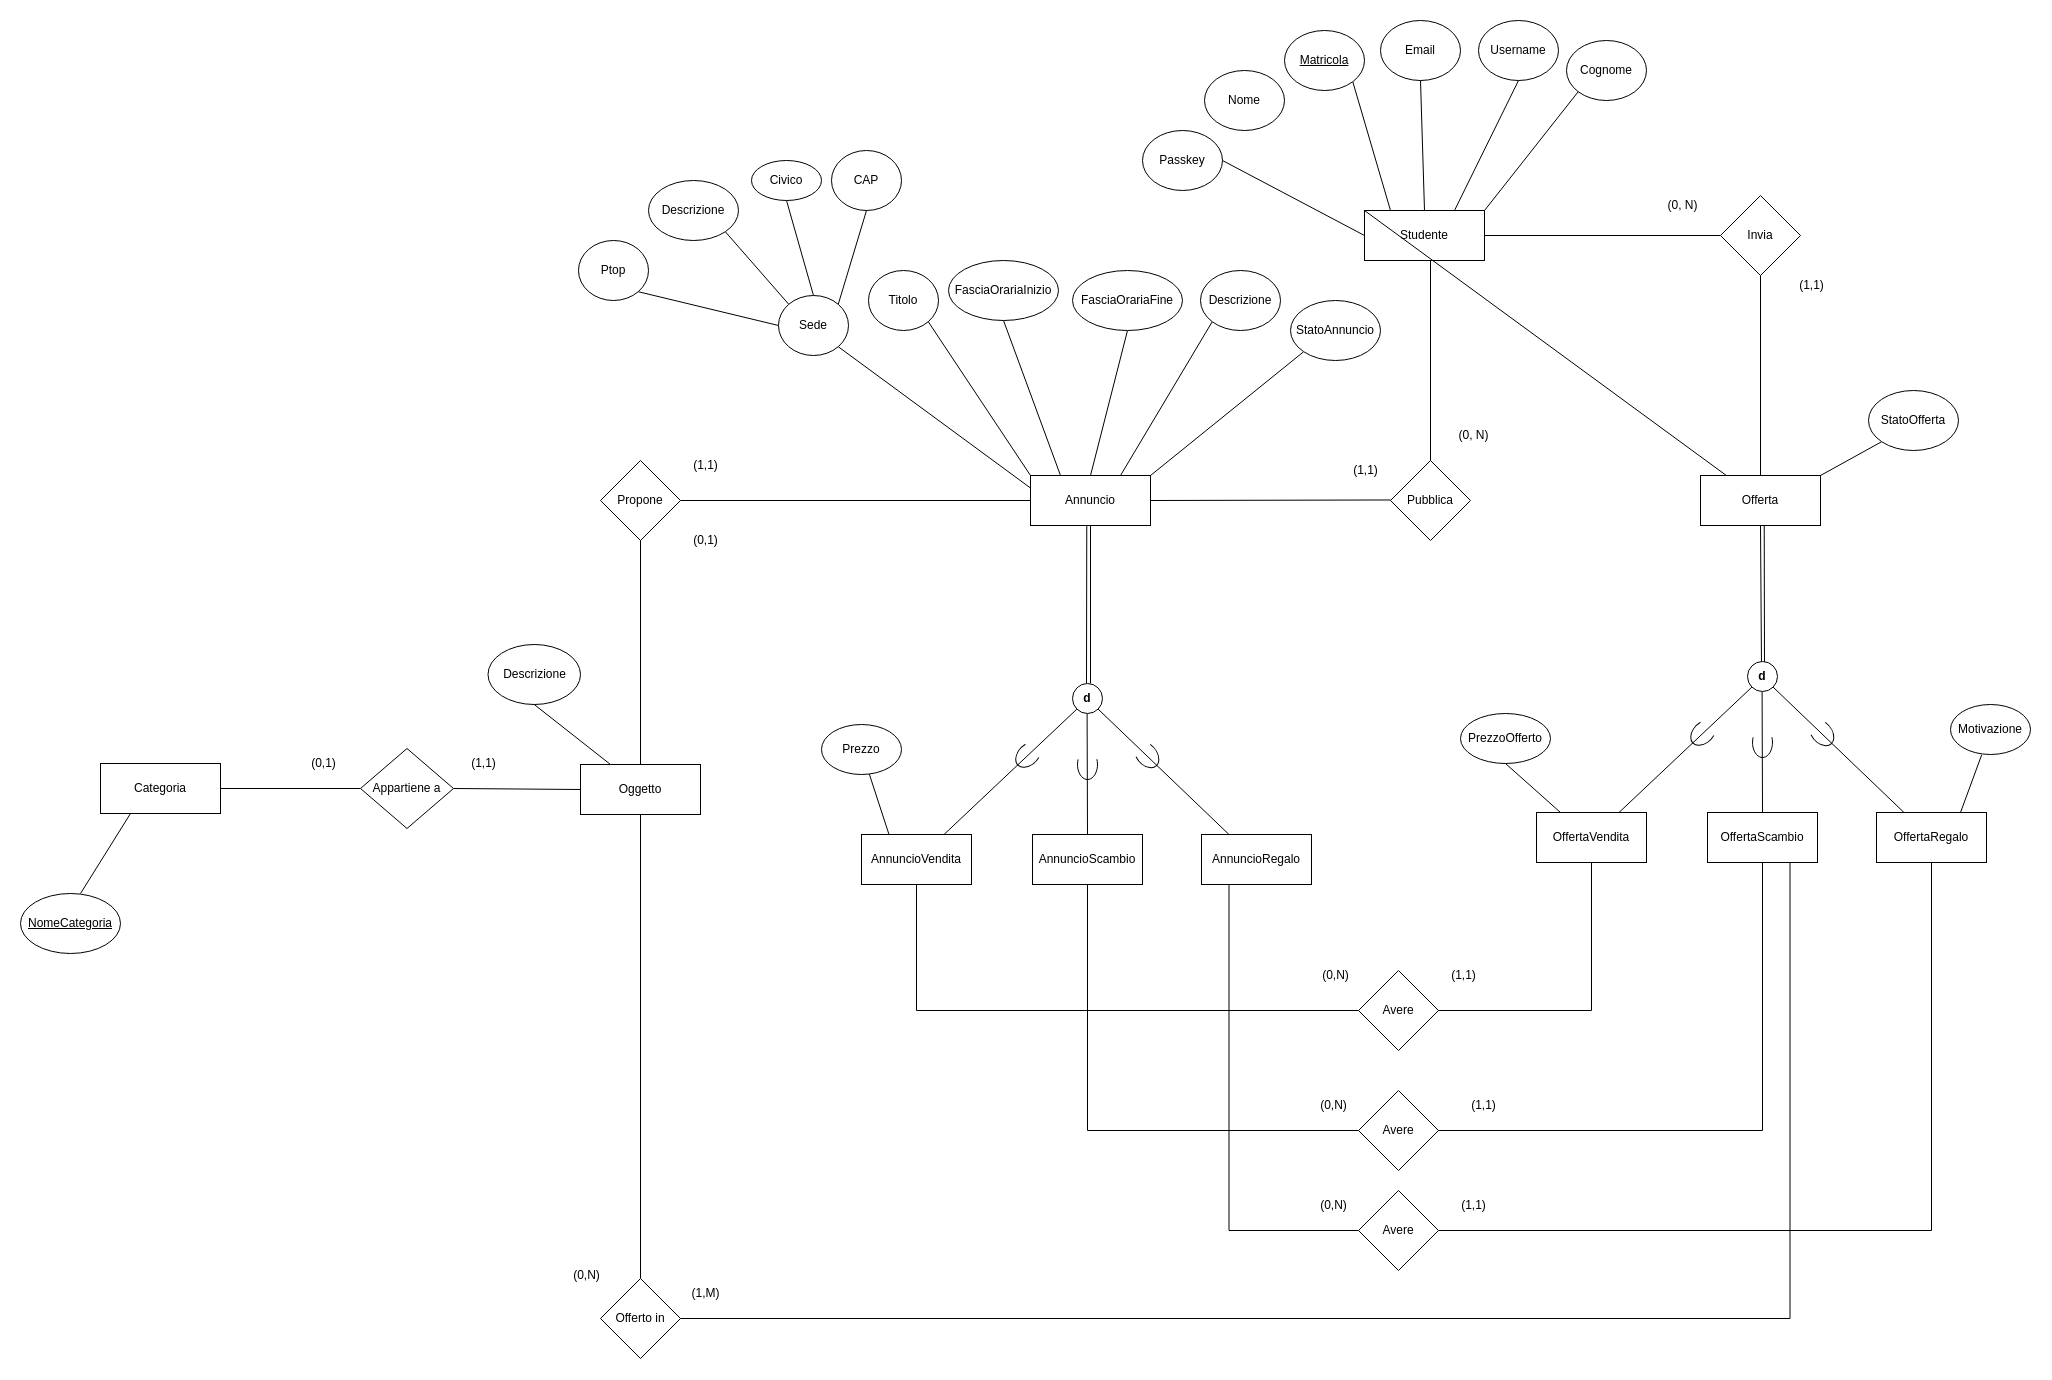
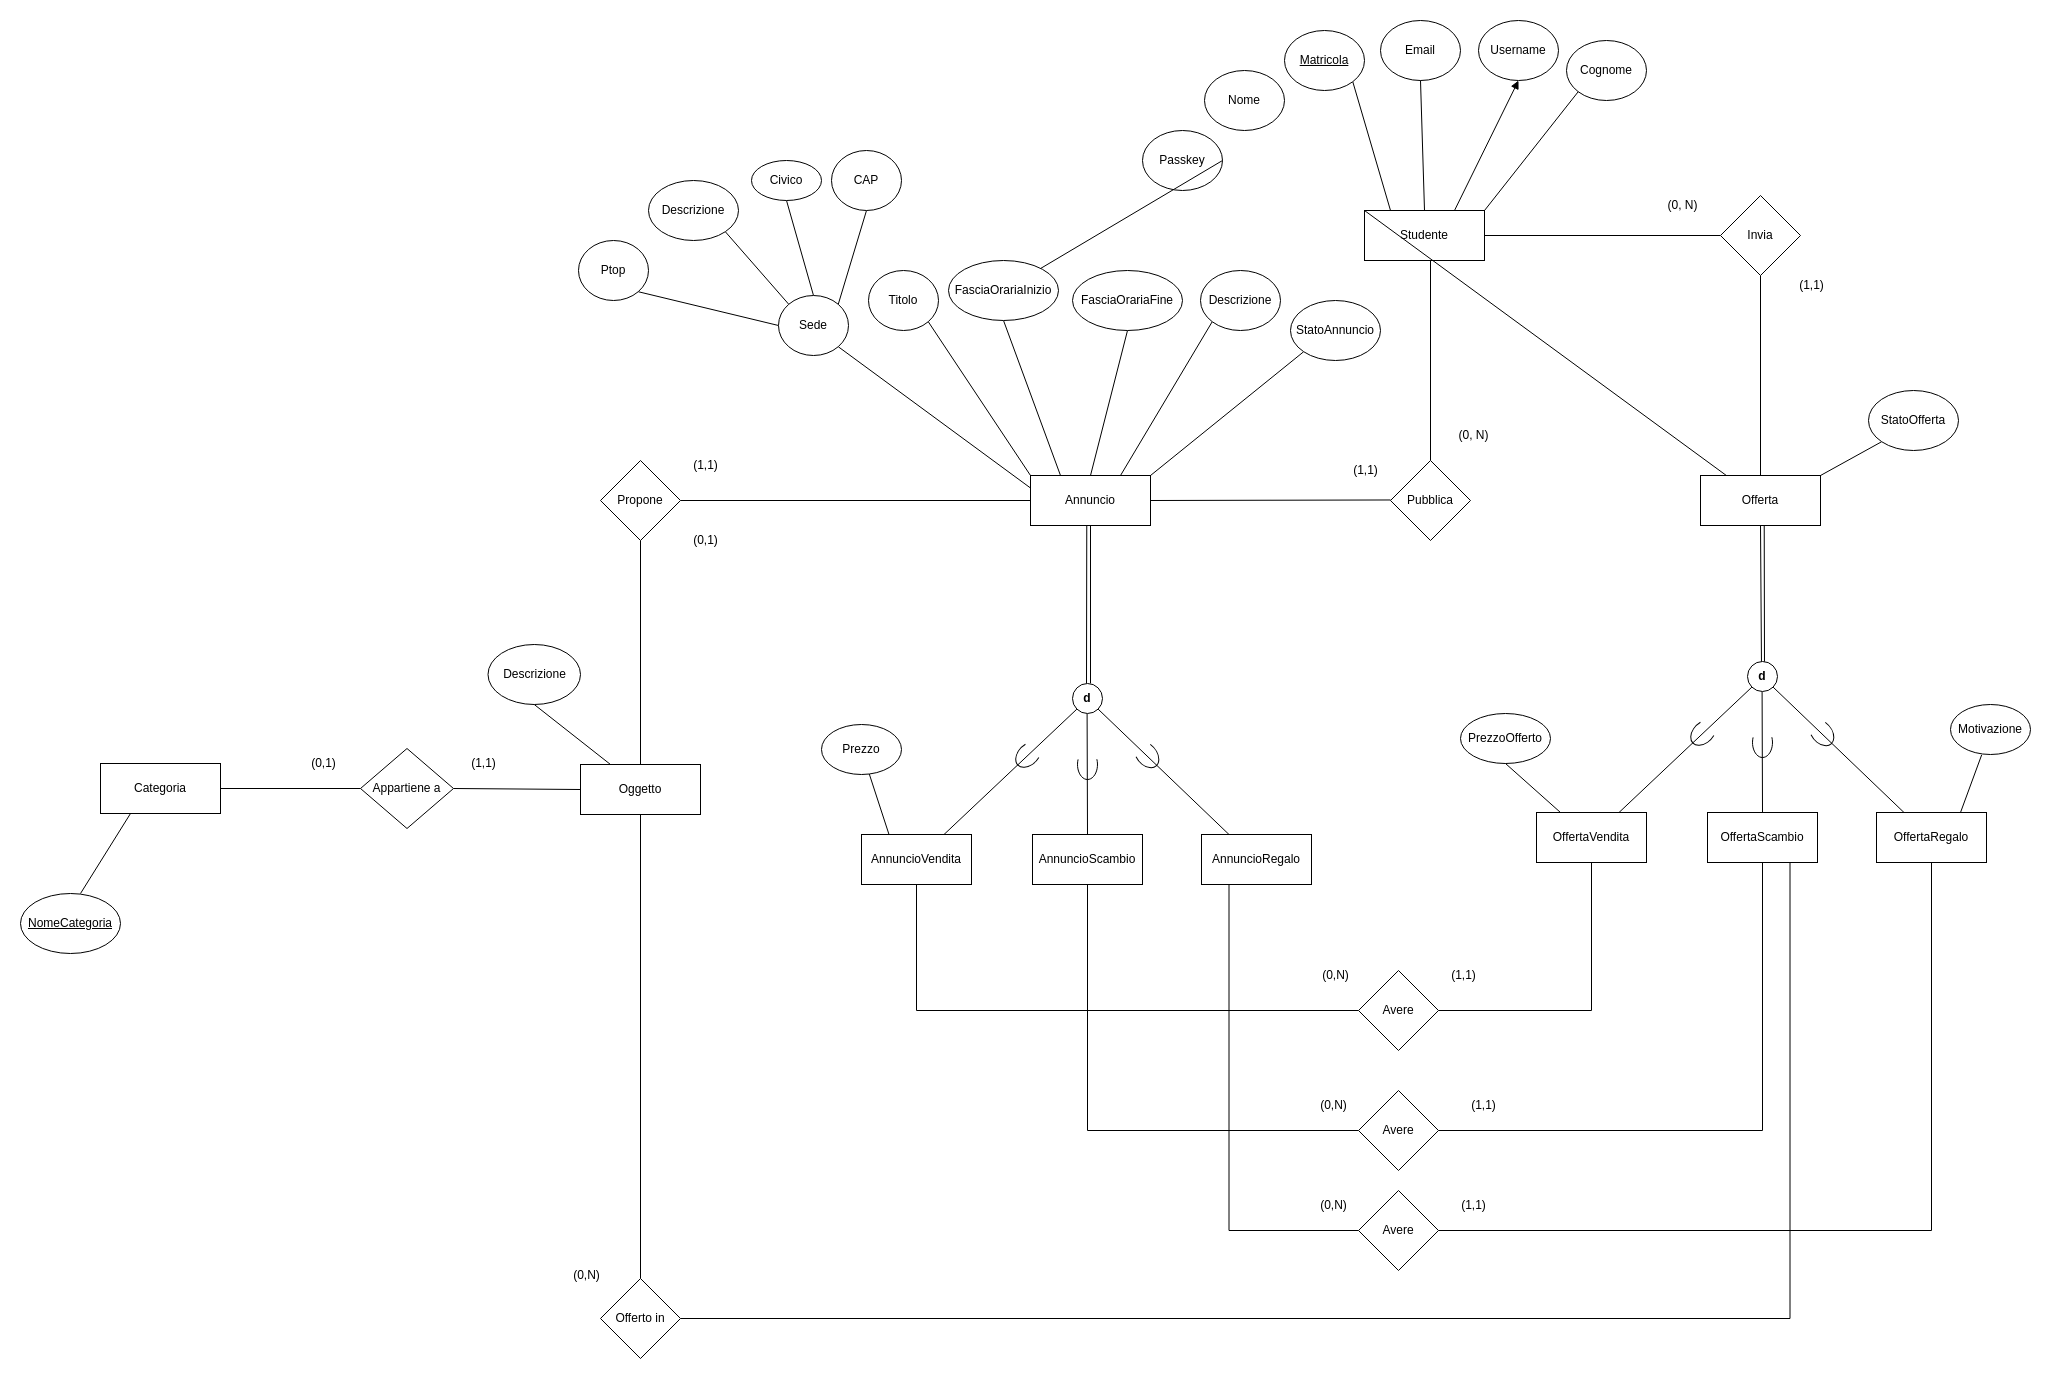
- <mxCell id="9" value="" style="endArrow=none;html=1;rounded=0;entryX=0.5;entryY=1;entryDx=0;entryDy=0;exitX=0.75;exitY=0;exitDx=0;exitDy=0;" parent="1" target="8" edge="1" source="3"><mxGeometry width="50" height="50" relative="1" as="geometry"><mxPoint x="1470" y="210" as="sourcePoint" /><mxPoint x="1476" y="170" as="targetPoint" /></mxGeometry></mxCell>
+ <mxCell id="9" value="" style="endArrow=block;html=1;rounded=0;entryX=0.5;entryY=1;entryDx=0;entryDy=0;exitX=0.75;exitY=0;exitDx=0;exitDy=0;" parent="1" target="8" edge="1" source="3"><mxGeometry width="50" height="50" relative="1" as="geometry"><mxPoint x="1470" y="210" as="sourcePoint" /><mxPoint x="1476" y="170" as="targetPoint" /></mxGeometry></mxCell>
- <mxCell id="15" value="" style="endArrow=none;html=1;rounded=0;entryX=0;entryY=0.5;entryDx=0;entryDy=0;exitX=1;exitY=0.5;exitDx=0;exitDy=0;" parent="1" source="14" target="3" edge="1"><mxGeometry width="50" height="50" relative="1" as="geometry"><mxPoint x="1290" y="250" as="sourcePoint" /><mxPoint x="1340" y="200" as="targetPoint" /></mxGeometry></mxCell>
+ <mxCell id="15" value="" style="endArrow=none;html=1;rounded=0;exitX=1;exitY=0.5;exitDx=0;exitDy=0;" parent="1" source="14" target="25" edge="1"><mxGeometry width="50" height="50" relative="1" as="geometry"><mxPoint x="1290" y="250" as="sourcePoint" /><mxPoint x="1340" y="200" as="targetPoint" /></mxGeometry></mxCell>
- <mxCell id="103" value="(1,M)" style="text;html=1;align=center;verticalAlign=middle;resizable=0;points=[];autosize=1;strokeColor=none;fillColor=none;" vertex="1" parent="1"><mxGeometry x="680" y="1278" width="50" height="30" as="geometry" /></mxCell>
